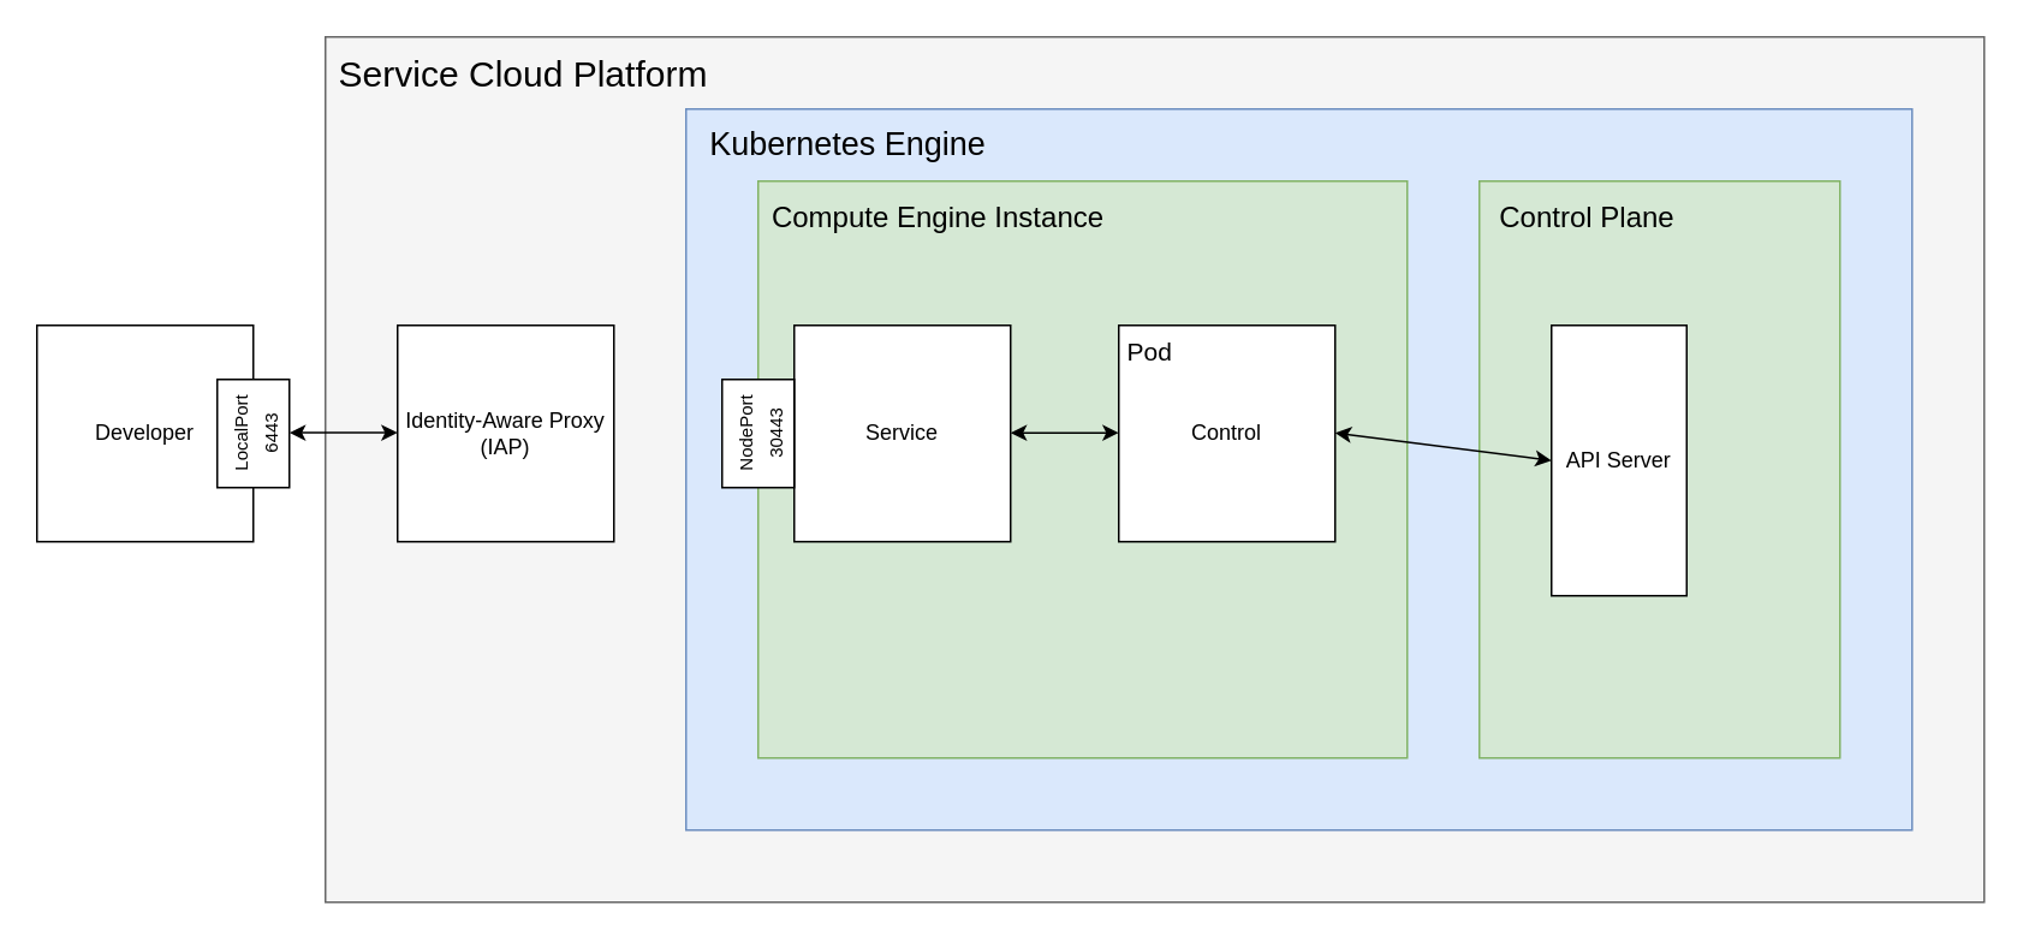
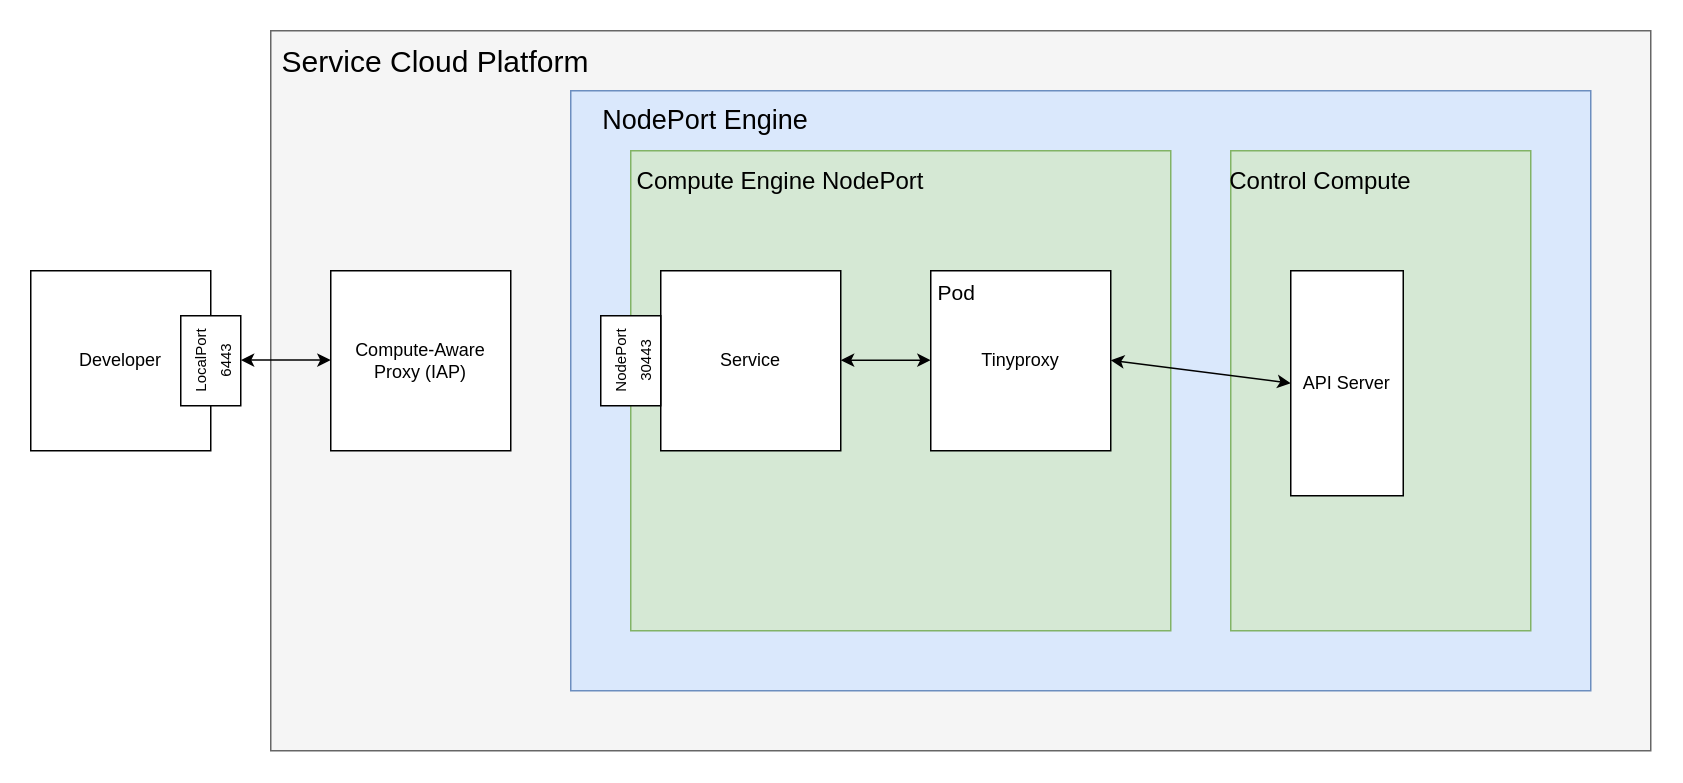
- <mxCell id="9" value="&lt;font style=&quot;font-size: 18px&quot;&gt;Kubernetes Engine&lt;/font&gt;" style="text;html=1;strokeColor=none;fillColor=none;align=center;verticalAlign=middle;whiteSpace=wrap;rounded=0;" vertex="1" parent="1"><mxGeometry x="300" y="60" width="340" height="40" as="geometry" /></mxCell>
+ <mxCell id="9" value="&lt;font style=&quot;font-size: 18px&quot;&gt;NodePort Engine&lt;/font&gt;" style="text;html=1;strokeColor=none;fillColor=none;align=center;verticalAlign=middle;whiteSpace=wrap;rounded=0;" vertex="1" parent="1"><mxGeometry x="300" y="60" width="340" height="40" as="geometry" /></mxCell>
- <mxCell id="10" value="&lt;font style=&quot;font-size: 16px&quot;&gt;&lt;font style=&quot;font-size: 16px&quot;&gt;Co&lt;/font&gt;&lt;font style=&quot;font-size: 16px&quot;&gt;m&lt;/font&gt;&lt;font style=&quot;font-size: 16px&quot;&gt;pute Engine Instance&lt;/font&gt;&lt;/font&gt;" style="text;html=1;strokeColor=none;fillColor=none;align=center;verticalAlign=middle;whiteSpace=wrap;rounded=0;" vertex="1" parent="1"><mxGeometry x="350" y="100" width="340" height="40" as="geometry" /></mxCell>
+ <mxCell id="10" value="&lt;font style=&quot;font-size: 16px&quot;&gt;&lt;font style=&quot;font-size: 16px&quot;&gt;Co&lt;/font&gt;&lt;font style=&quot;font-size: 16px&quot;&gt;m&lt;/font&gt;&lt;font style=&quot;font-size: 16px&quot;&gt;pute Engine NodePort&lt;/font&gt;&lt;/font&gt;" style="text;html=1;strokeColor=none;fillColor=none;align=center;verticalAlign=middle;whiteSpace=wrap;rounded=0;" vertex="1" parent="1"><mxGeometry x="350" y="100" width="340" height="40" as="geometry" /></mxCell>
- <mxCell id="15" value="&lt;span style=&quot;font-size: 16px&quot;&gt;Control Plane&lt;/span&gt;" style="text;html=1;strokeColor=none;fillColor=none;align=center;verticalAlign=middle;whiteSpace=wrap;rounded=0;" vertex="1" parent="1"><mxGeometry x="710" y="100" width="340" height="40" as="geometry" /></mxCell>
+ <mxCell id="15" value="&lt;span style=&quot;font-size: 16px&quot;&gt;Control Compute&lt;/span&gt;" style="text;html=1;strokeColor=none;fillColor=none;align=center;verticalAlign=middle;whiteSpace=wrap;rounded=0;" vertex="1" parent="1"><mxGeometry x="710" y="100" width="340" height="40" as="geometry" /></mxCell>
- <mxCell id="4" value="Identity-Aware Proxy (IAP)" style="whiteSpace=wrap;html=1;aspect=fixed;" vertex="1" parent="1"><mxGeometry x="220" y="180" width="120" height="120" as="geometry" /></mxCell>
+ <mxCell id="4" value="Compute-Aware Proxy (IAP)" style="whiteSpace=wrap;html=1;aspect=fixed;" vertex="1" parent="1"><mxGeometry x="220" y="180" width="120" height="120" as="geometry" /></mxCell>
- <mxCell id="7" value="Control" style="rounded=0;whiteSpace=wrap;html=1;" vertex="1" parent="1"><mxGeometry x="620" y="180" width="120" height="120" as="geometry" /></mxCell>
+ <mxCell id="7" value="Tinyproxy" style="rounded=0;whiteSpace=wrap;html=1;" vertex="1" parent="1"><mxGeometry x="620" y="180" width="120" height="120" as="geometry" /></mxCell>
